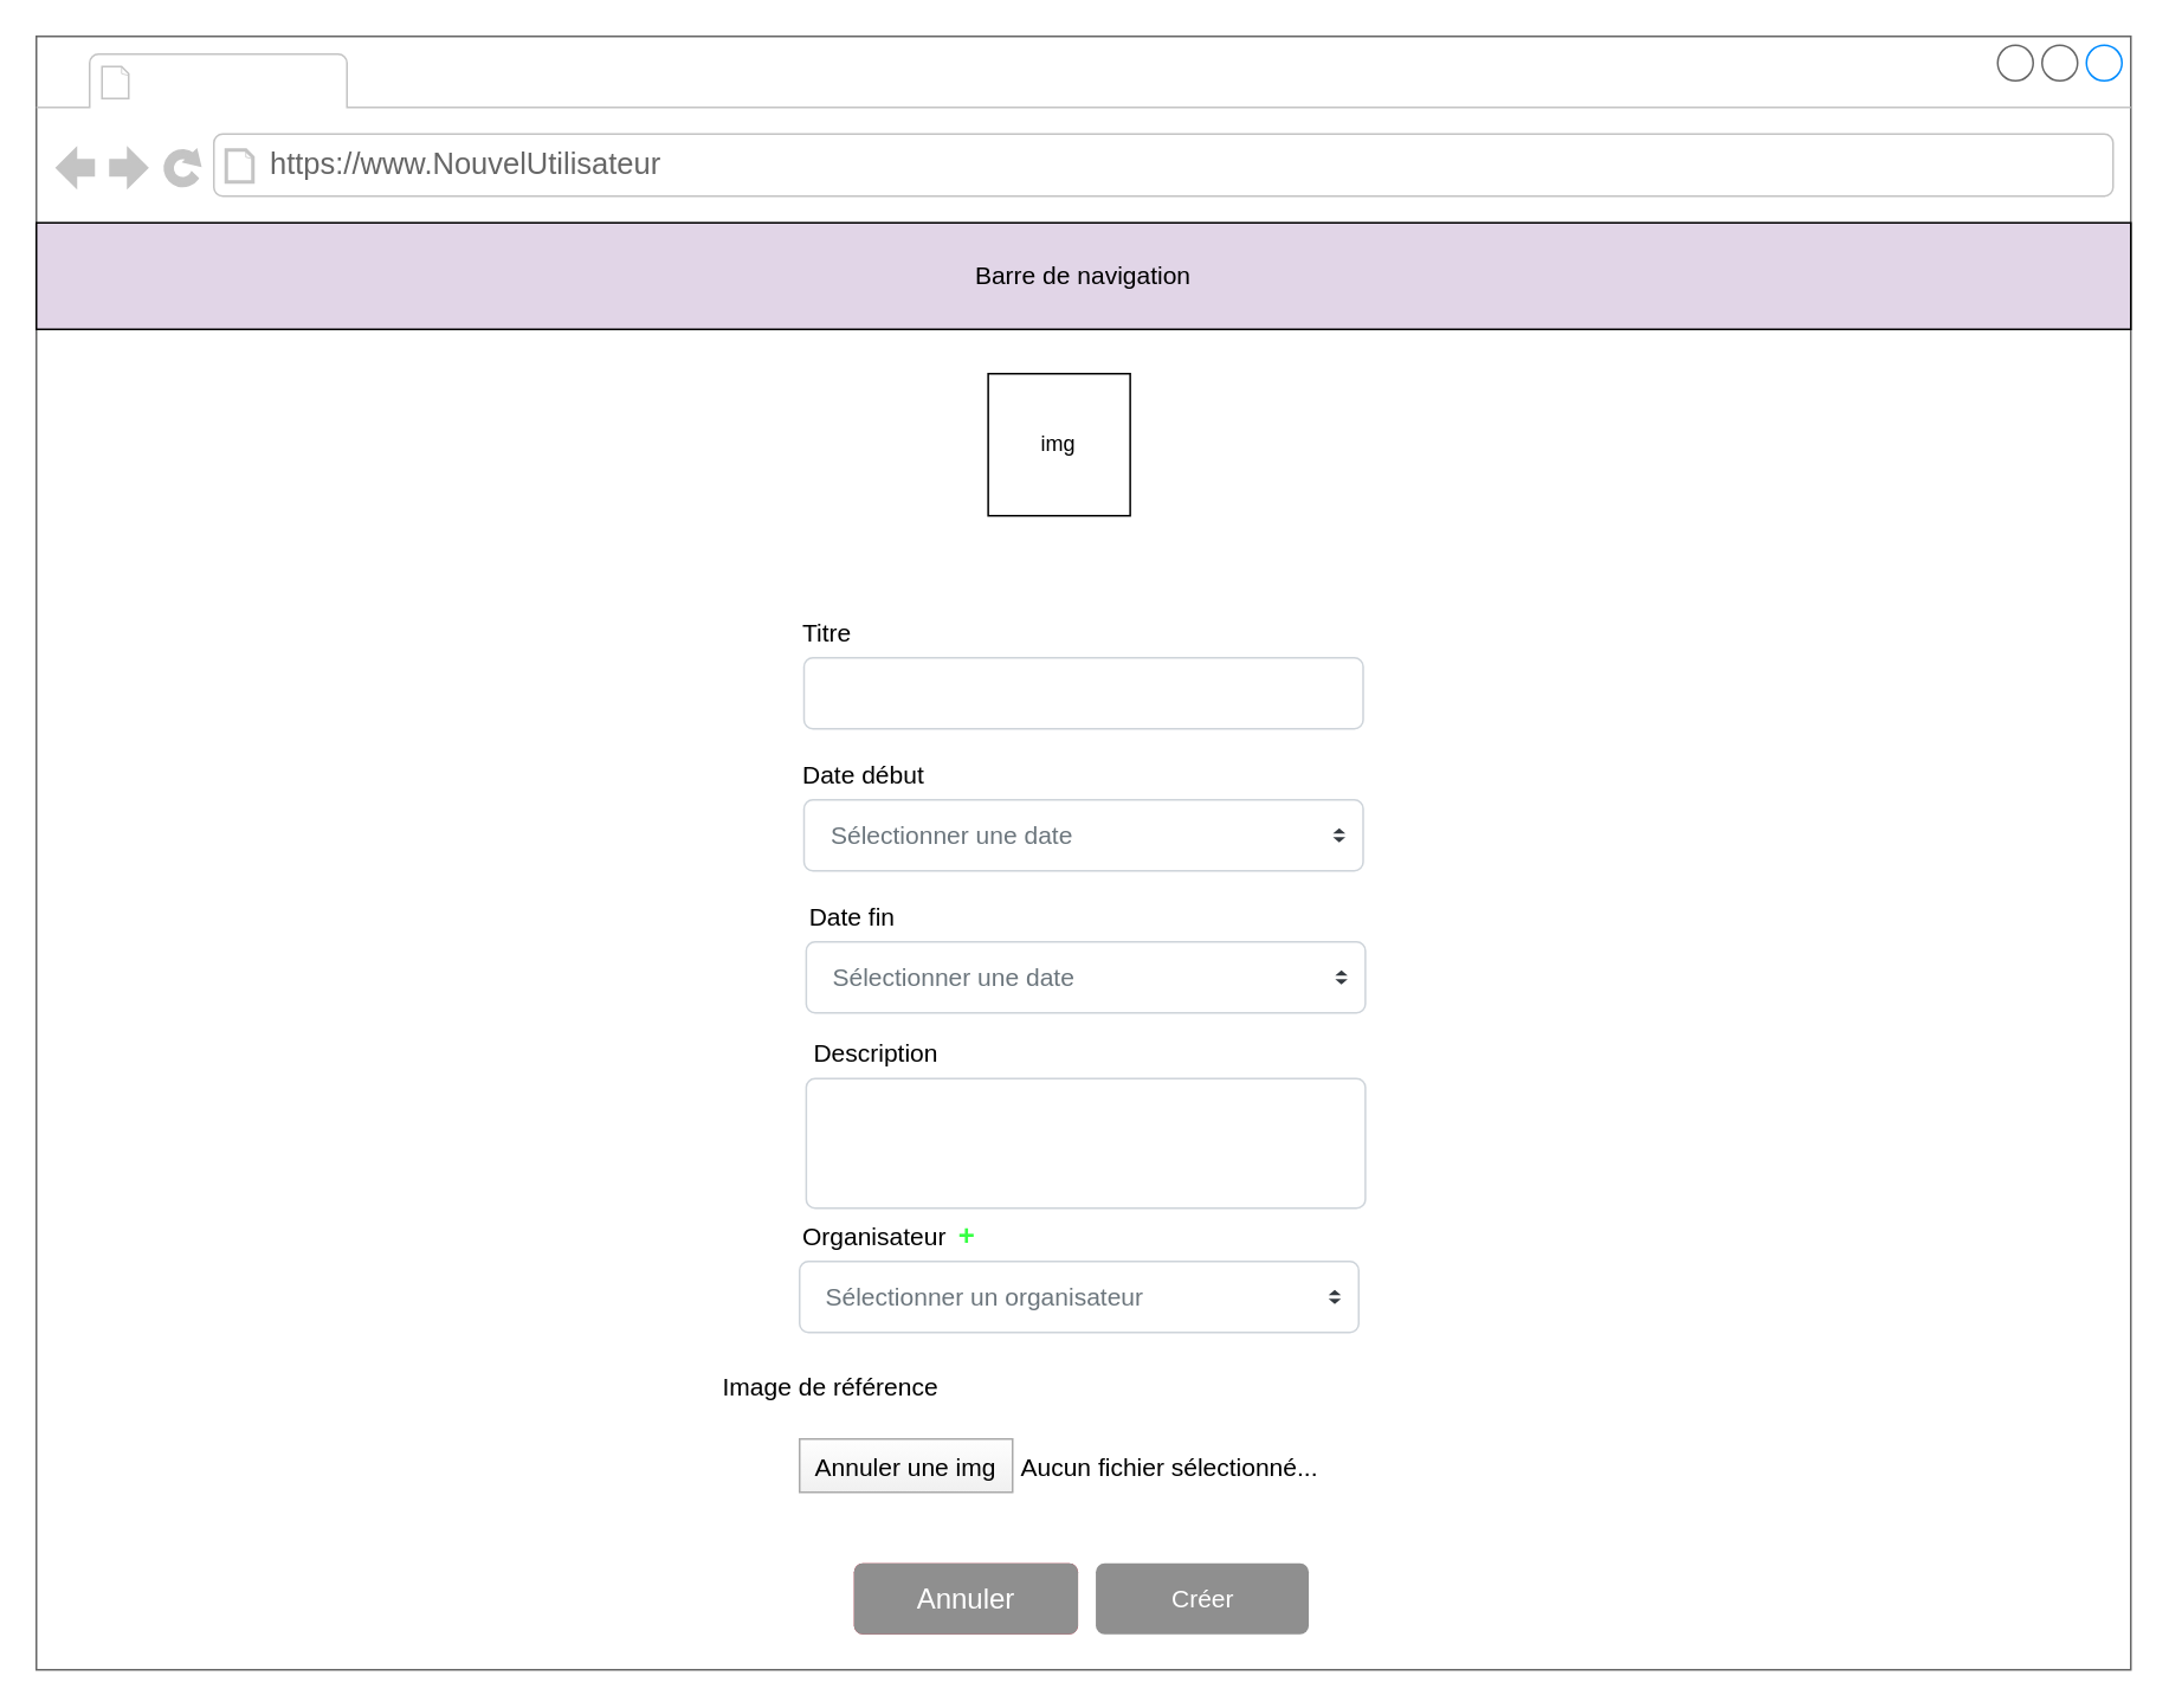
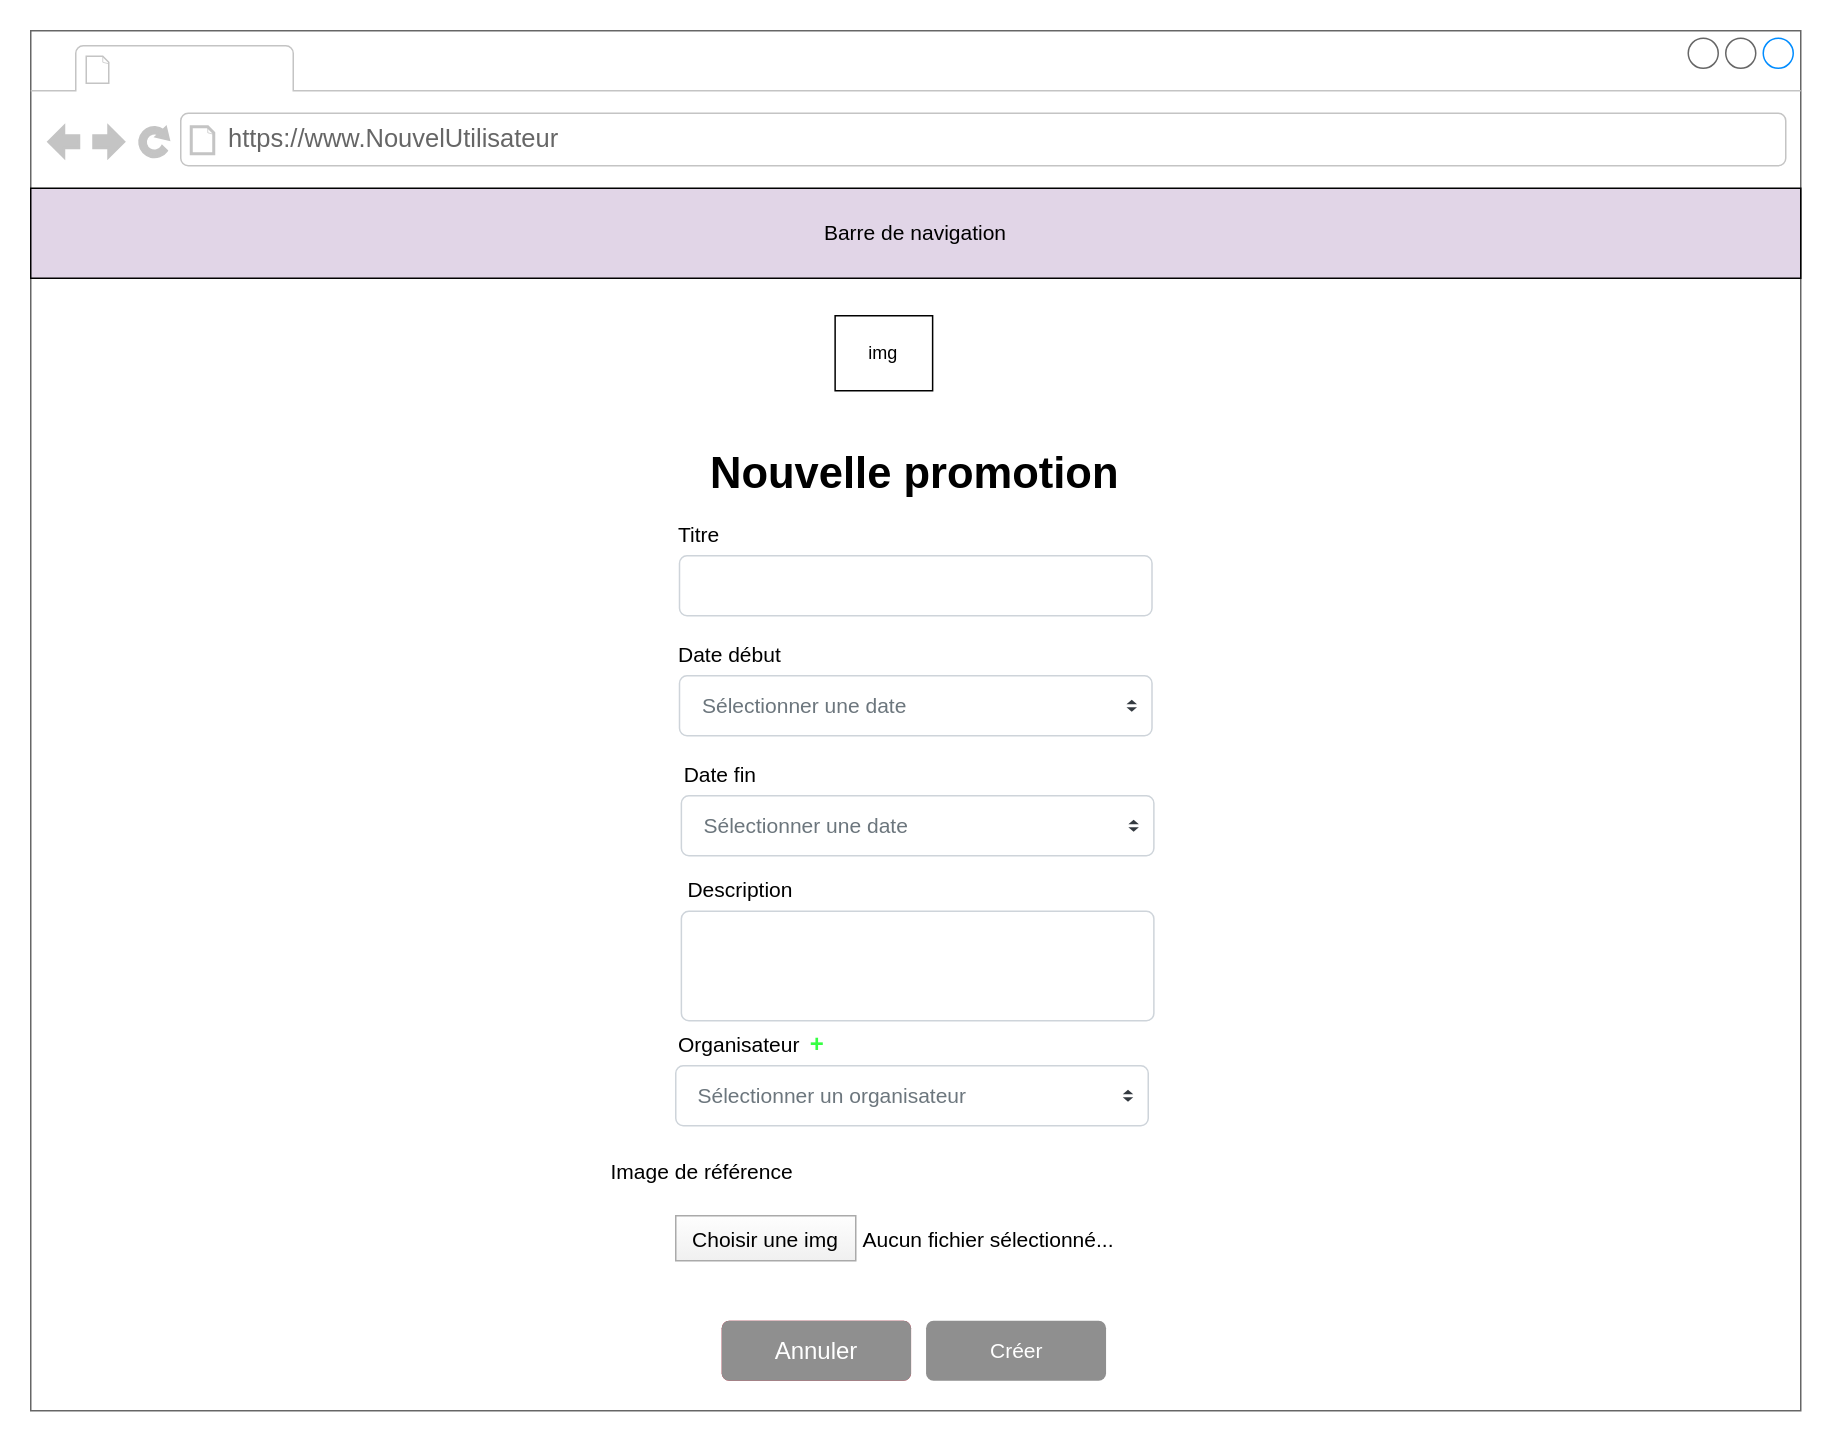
- <mxCell id="17" value="img" style="whiteSpace=wrap;html=1;aspect=fixed;" parent="2" vertex="1"><mxGeometry x="536.25" y="190" width="80" height="80" as="geometry" /></mxCell>
+ <mxCell id="17" value="img" style="whiteSpace=wrap;html=1;aspect=fixed;" parent="2" vertex="1"><mxGeometry x="536.25" y="190" width="65" height="50" as="geometry" /></mxCell>
+ <mxCell id="13" value="&lt;font size=&quot;1&quot; style=&quot;&quot;&gt;&lt;b style=&quot;font-size: 29px;&quot;&gt;Nouvelle promotion&lt;/b&gt;&lt;/font&gt;" style="text;html=1;align=center;verticalAlign=middle;resizable=0;points=[];autosize=1;strokeColor=none;fillColor=none;fontSize=14;" parent="2" vertex="1"><mxGeometry x="438.75" y="270" width="300" height="50" as="geometry" /></mxCell>
- <mxCell id="25" value="Annuler une img" style="fillColor=#FEFEFE;strokeColor=#AAAAAA;fontSize=14;gradientColor=#F0F0F0;" parent="2" vertex="1"><mxGeometry x="430" y="790" width="120" height="30" as="geometry" /></mxCell>
+ <mxCell id="25" value="Choisir une img" style="fillColor=#FEFEFE;strokeColor=#AAAAAA;fontSize=14;gradientColor=#F0F0F0;" parent="2" vertex="1"><mxGeometry x="430" y="790" width="120" height="30" as="geometry" /></mxCell>
